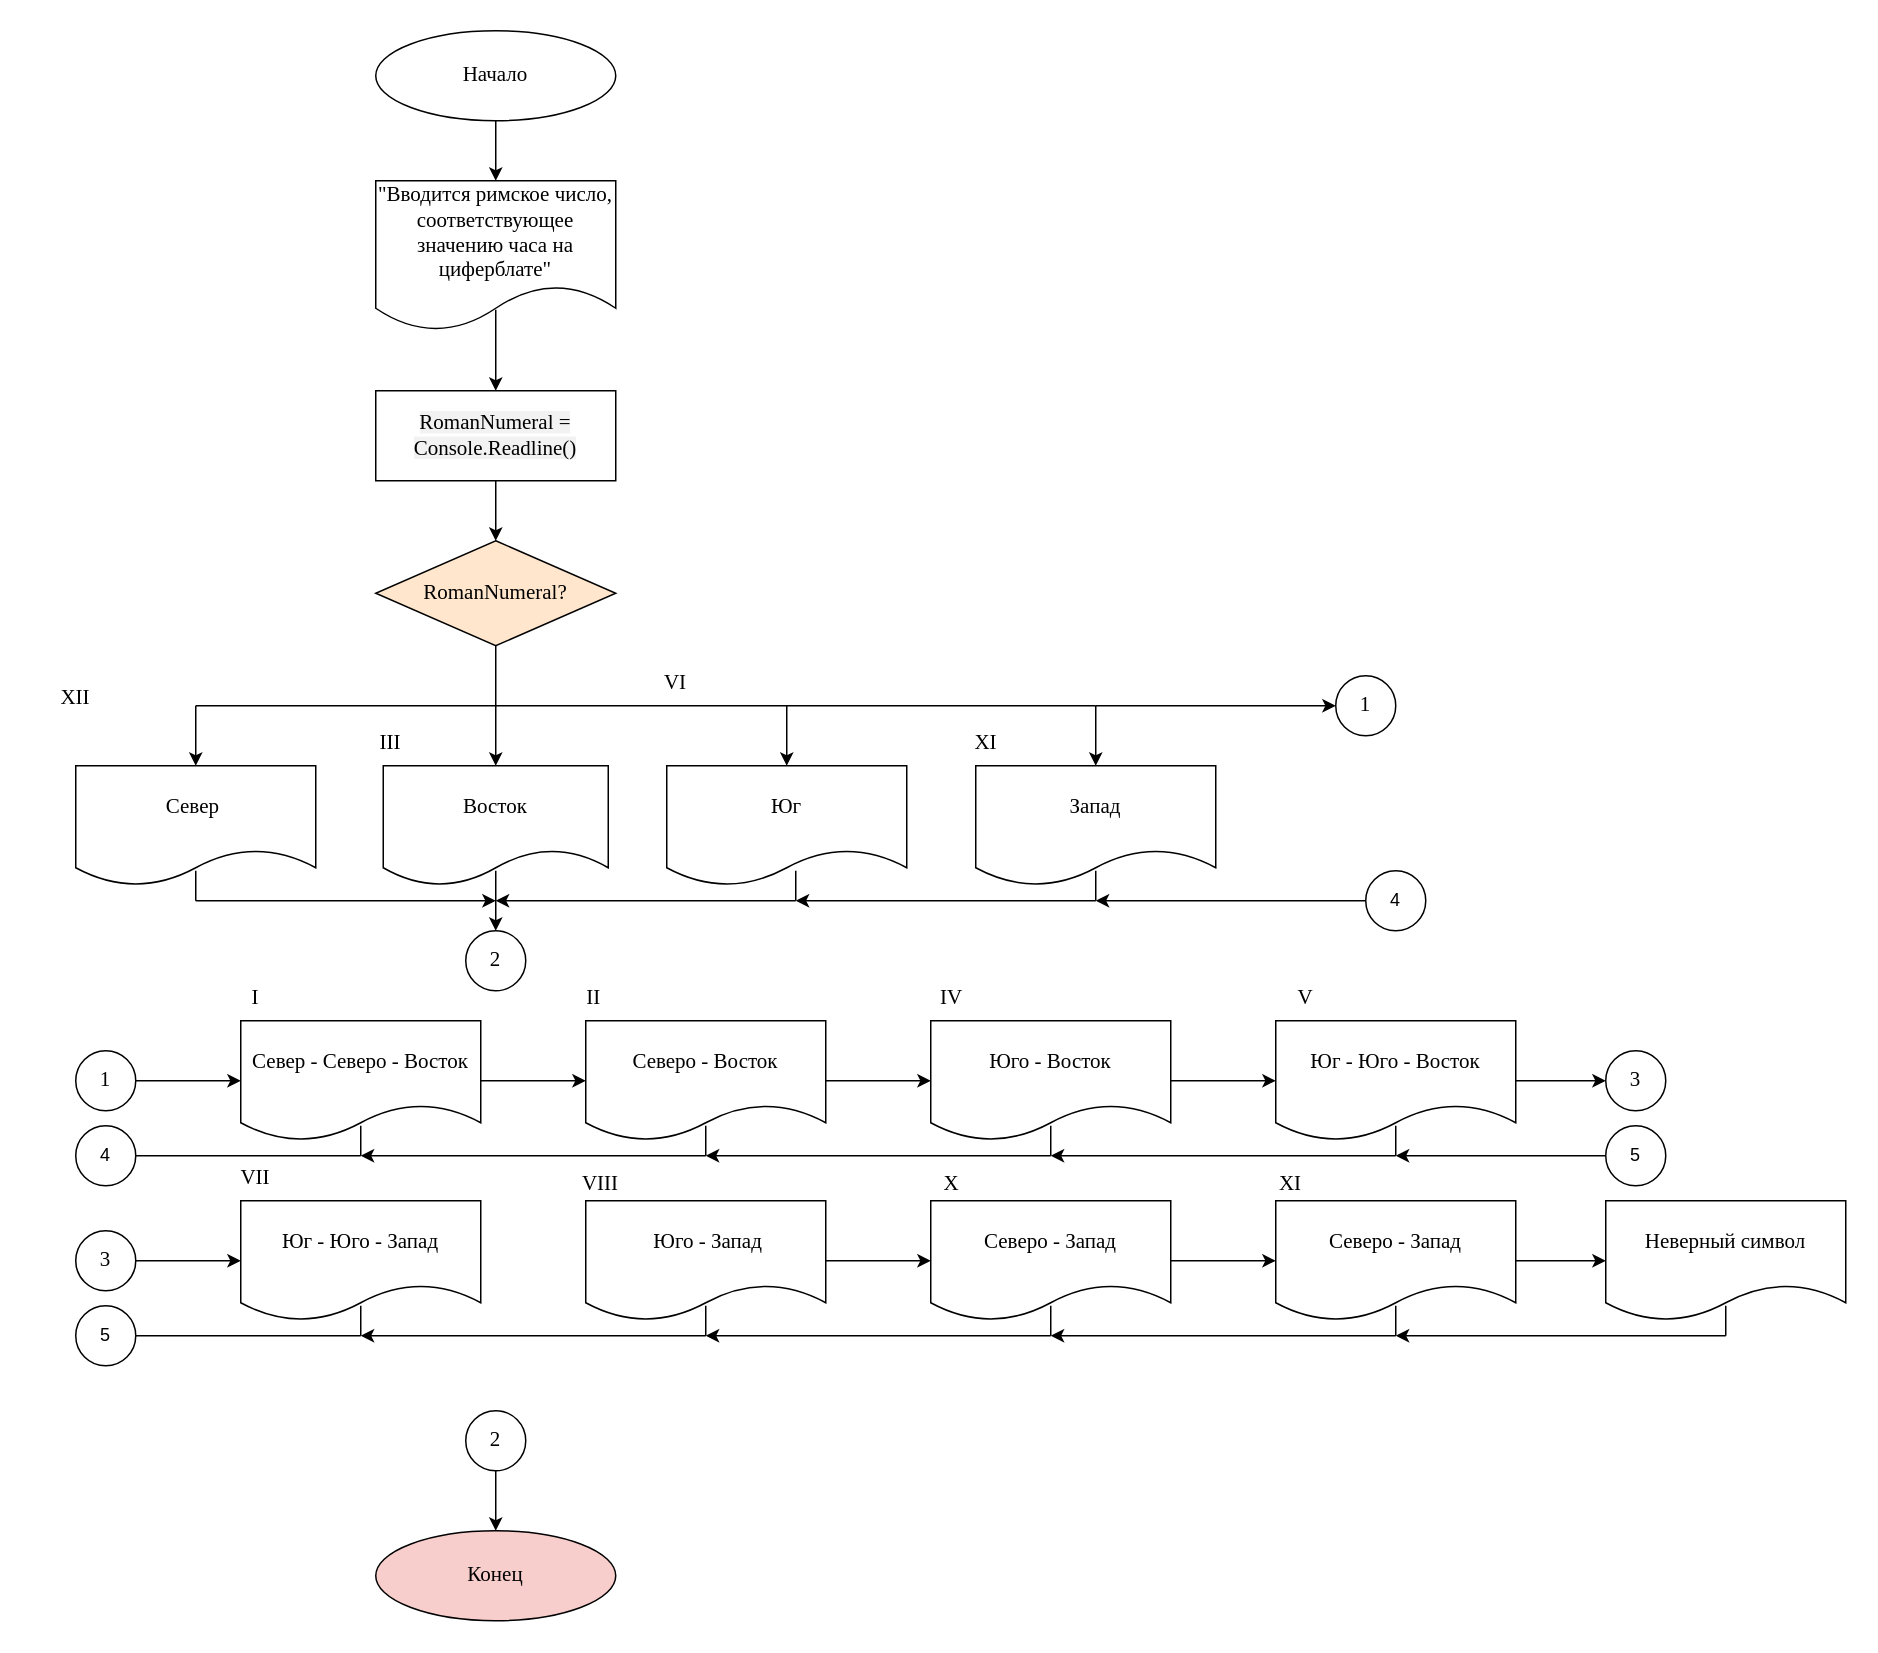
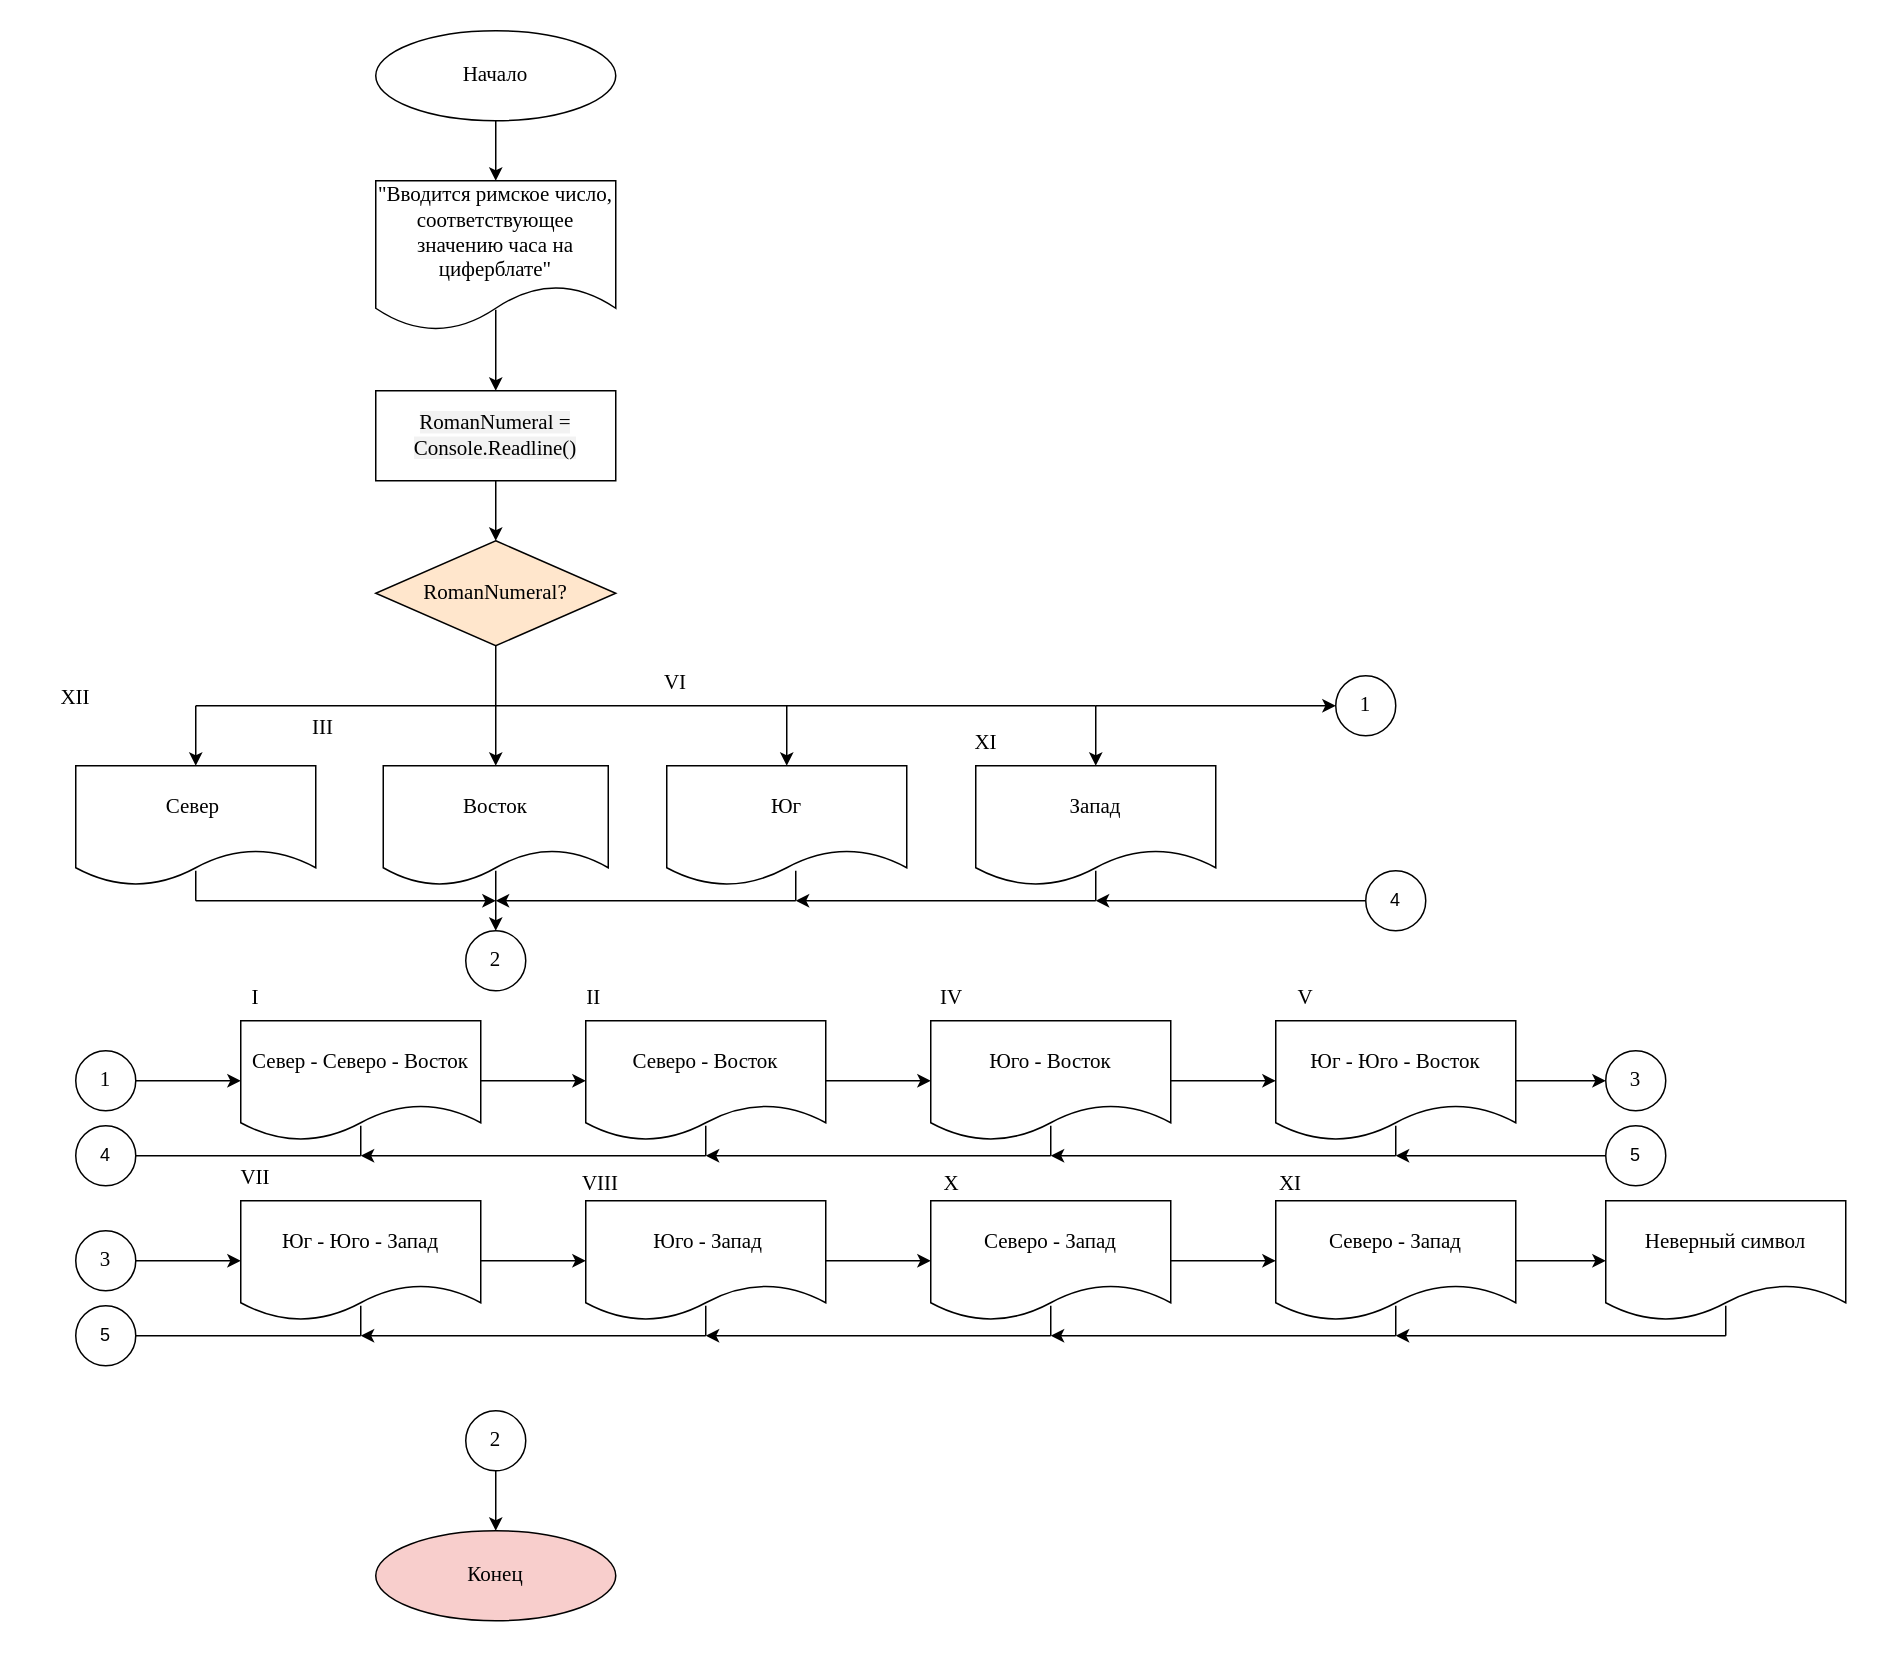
- <mxCell id="20" value="III" style="text;html=1;align=center;verticalAlign=middle;whiteSpace=wrap;rounded=0;fontFamily=Times New Roman;fontSize=14;" parent="1" vertex="1"><mxGeometry x="230" y="480" width="60" height="30" as="geometry" /></mxCell>
+ <mxCell id="20" value="III" style="text;html=1;align=center;verticalAlign=middle;whiteSpace=wrap;rounded=0;fontFamily=Times New Roman;fontSize=14;" parent="1" vertex="1"><mxGeometry x="185" y="470" width="60" height="30" as="geometry" /></mxCell>
+ <mxCell id="46" value="" style="edgeStyle=orthogonalEdgeStyle;rounded=0;orthogonalLoop=1;jettySize=auto;html=1;fontFamily=Times New Roman;fontSize=14;" parent="1" source="47" target="49" edge="1"><mxGeometry relative="1" as="geometry" /></mxCell>
